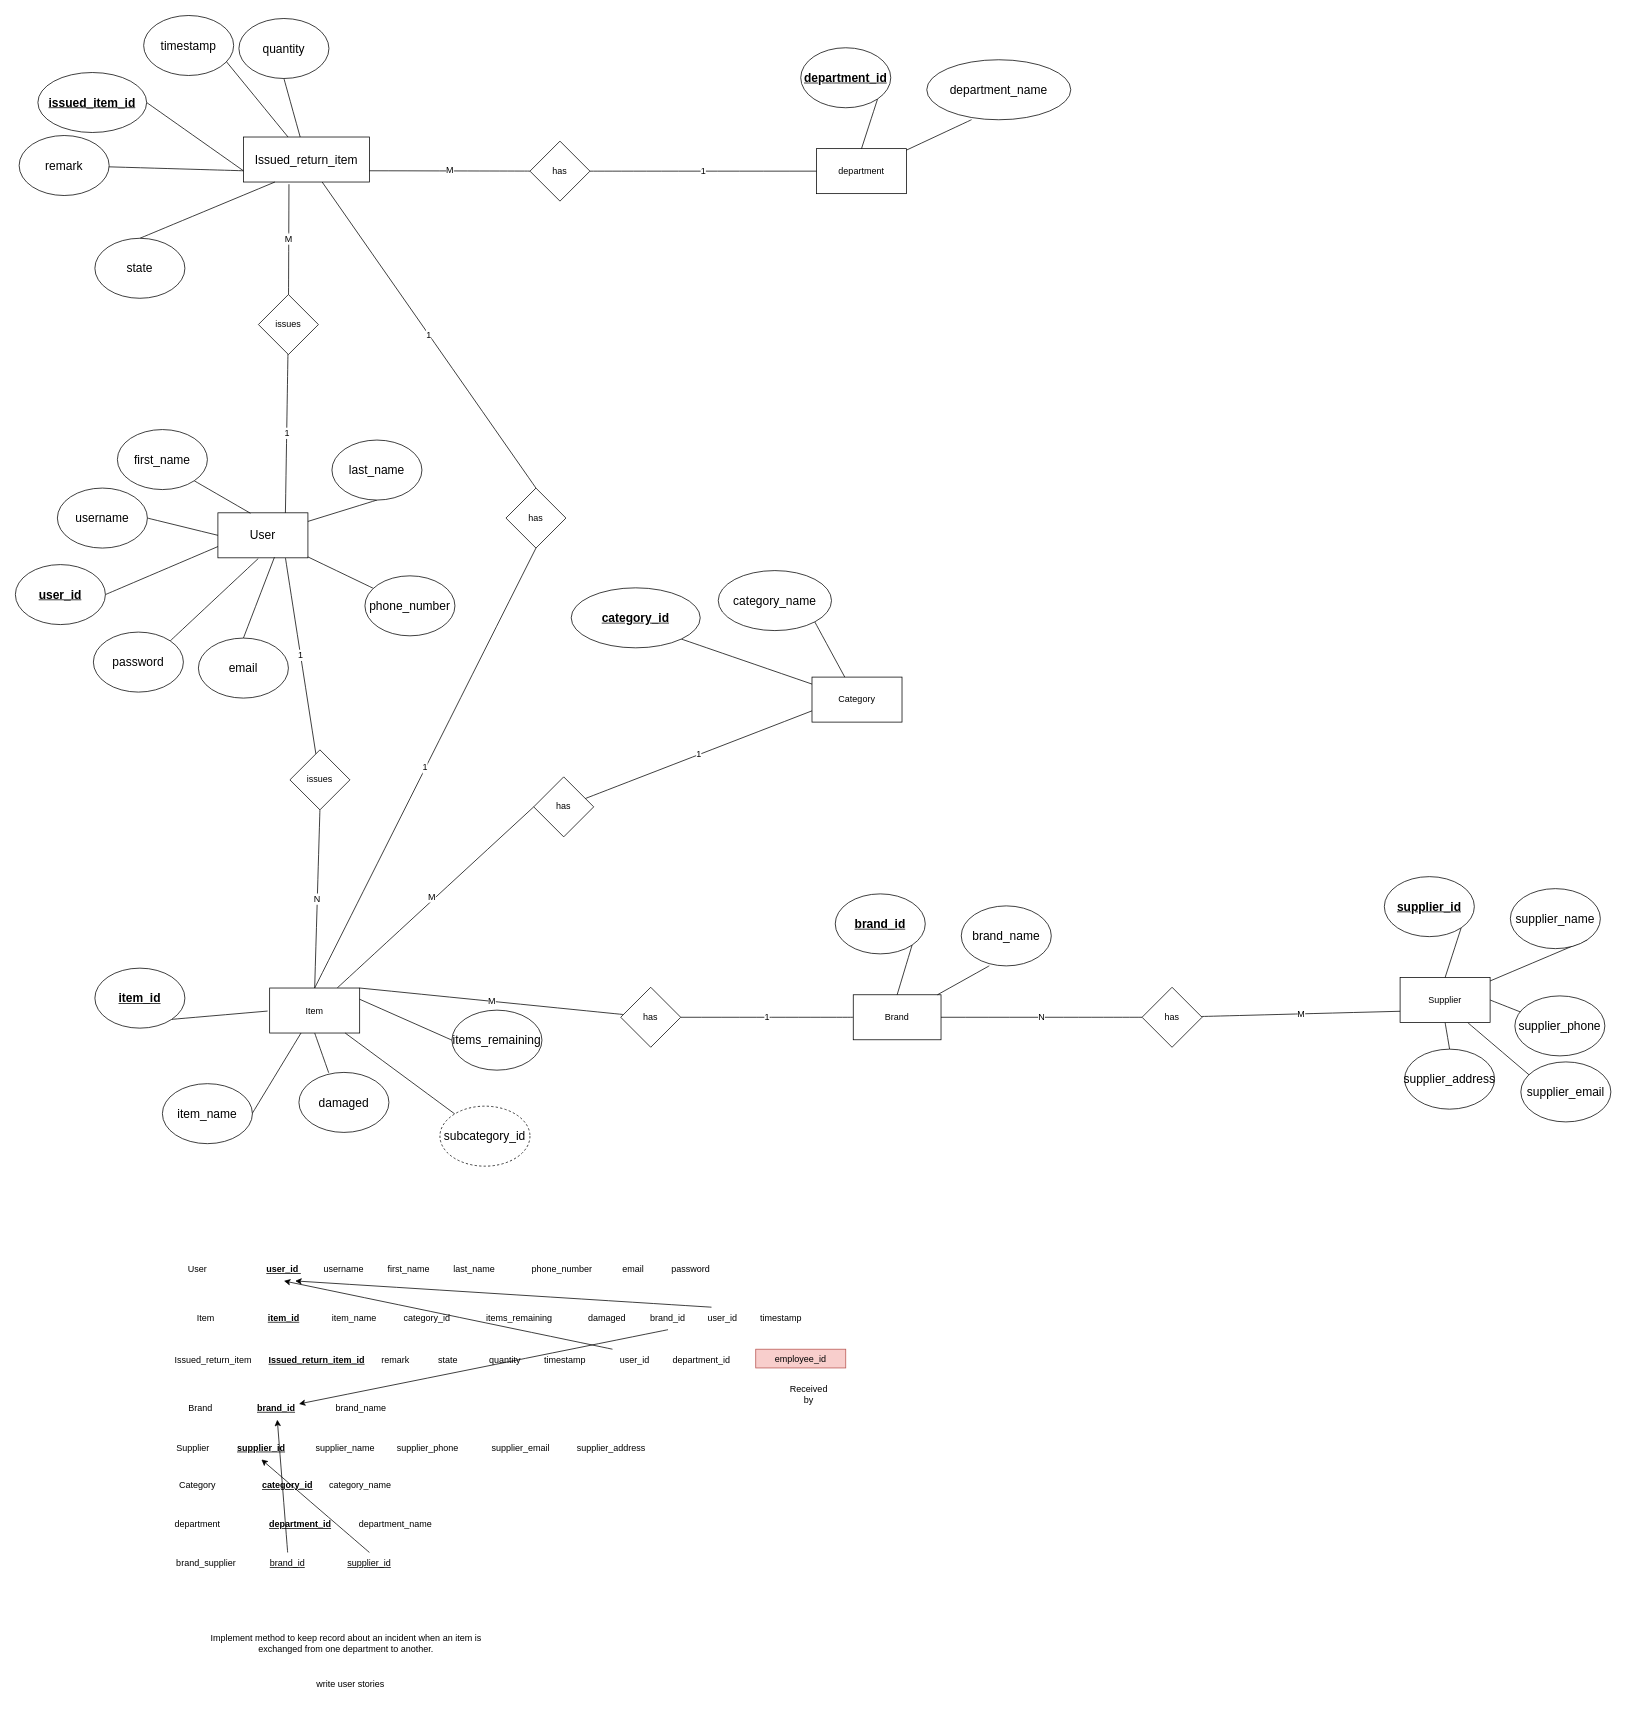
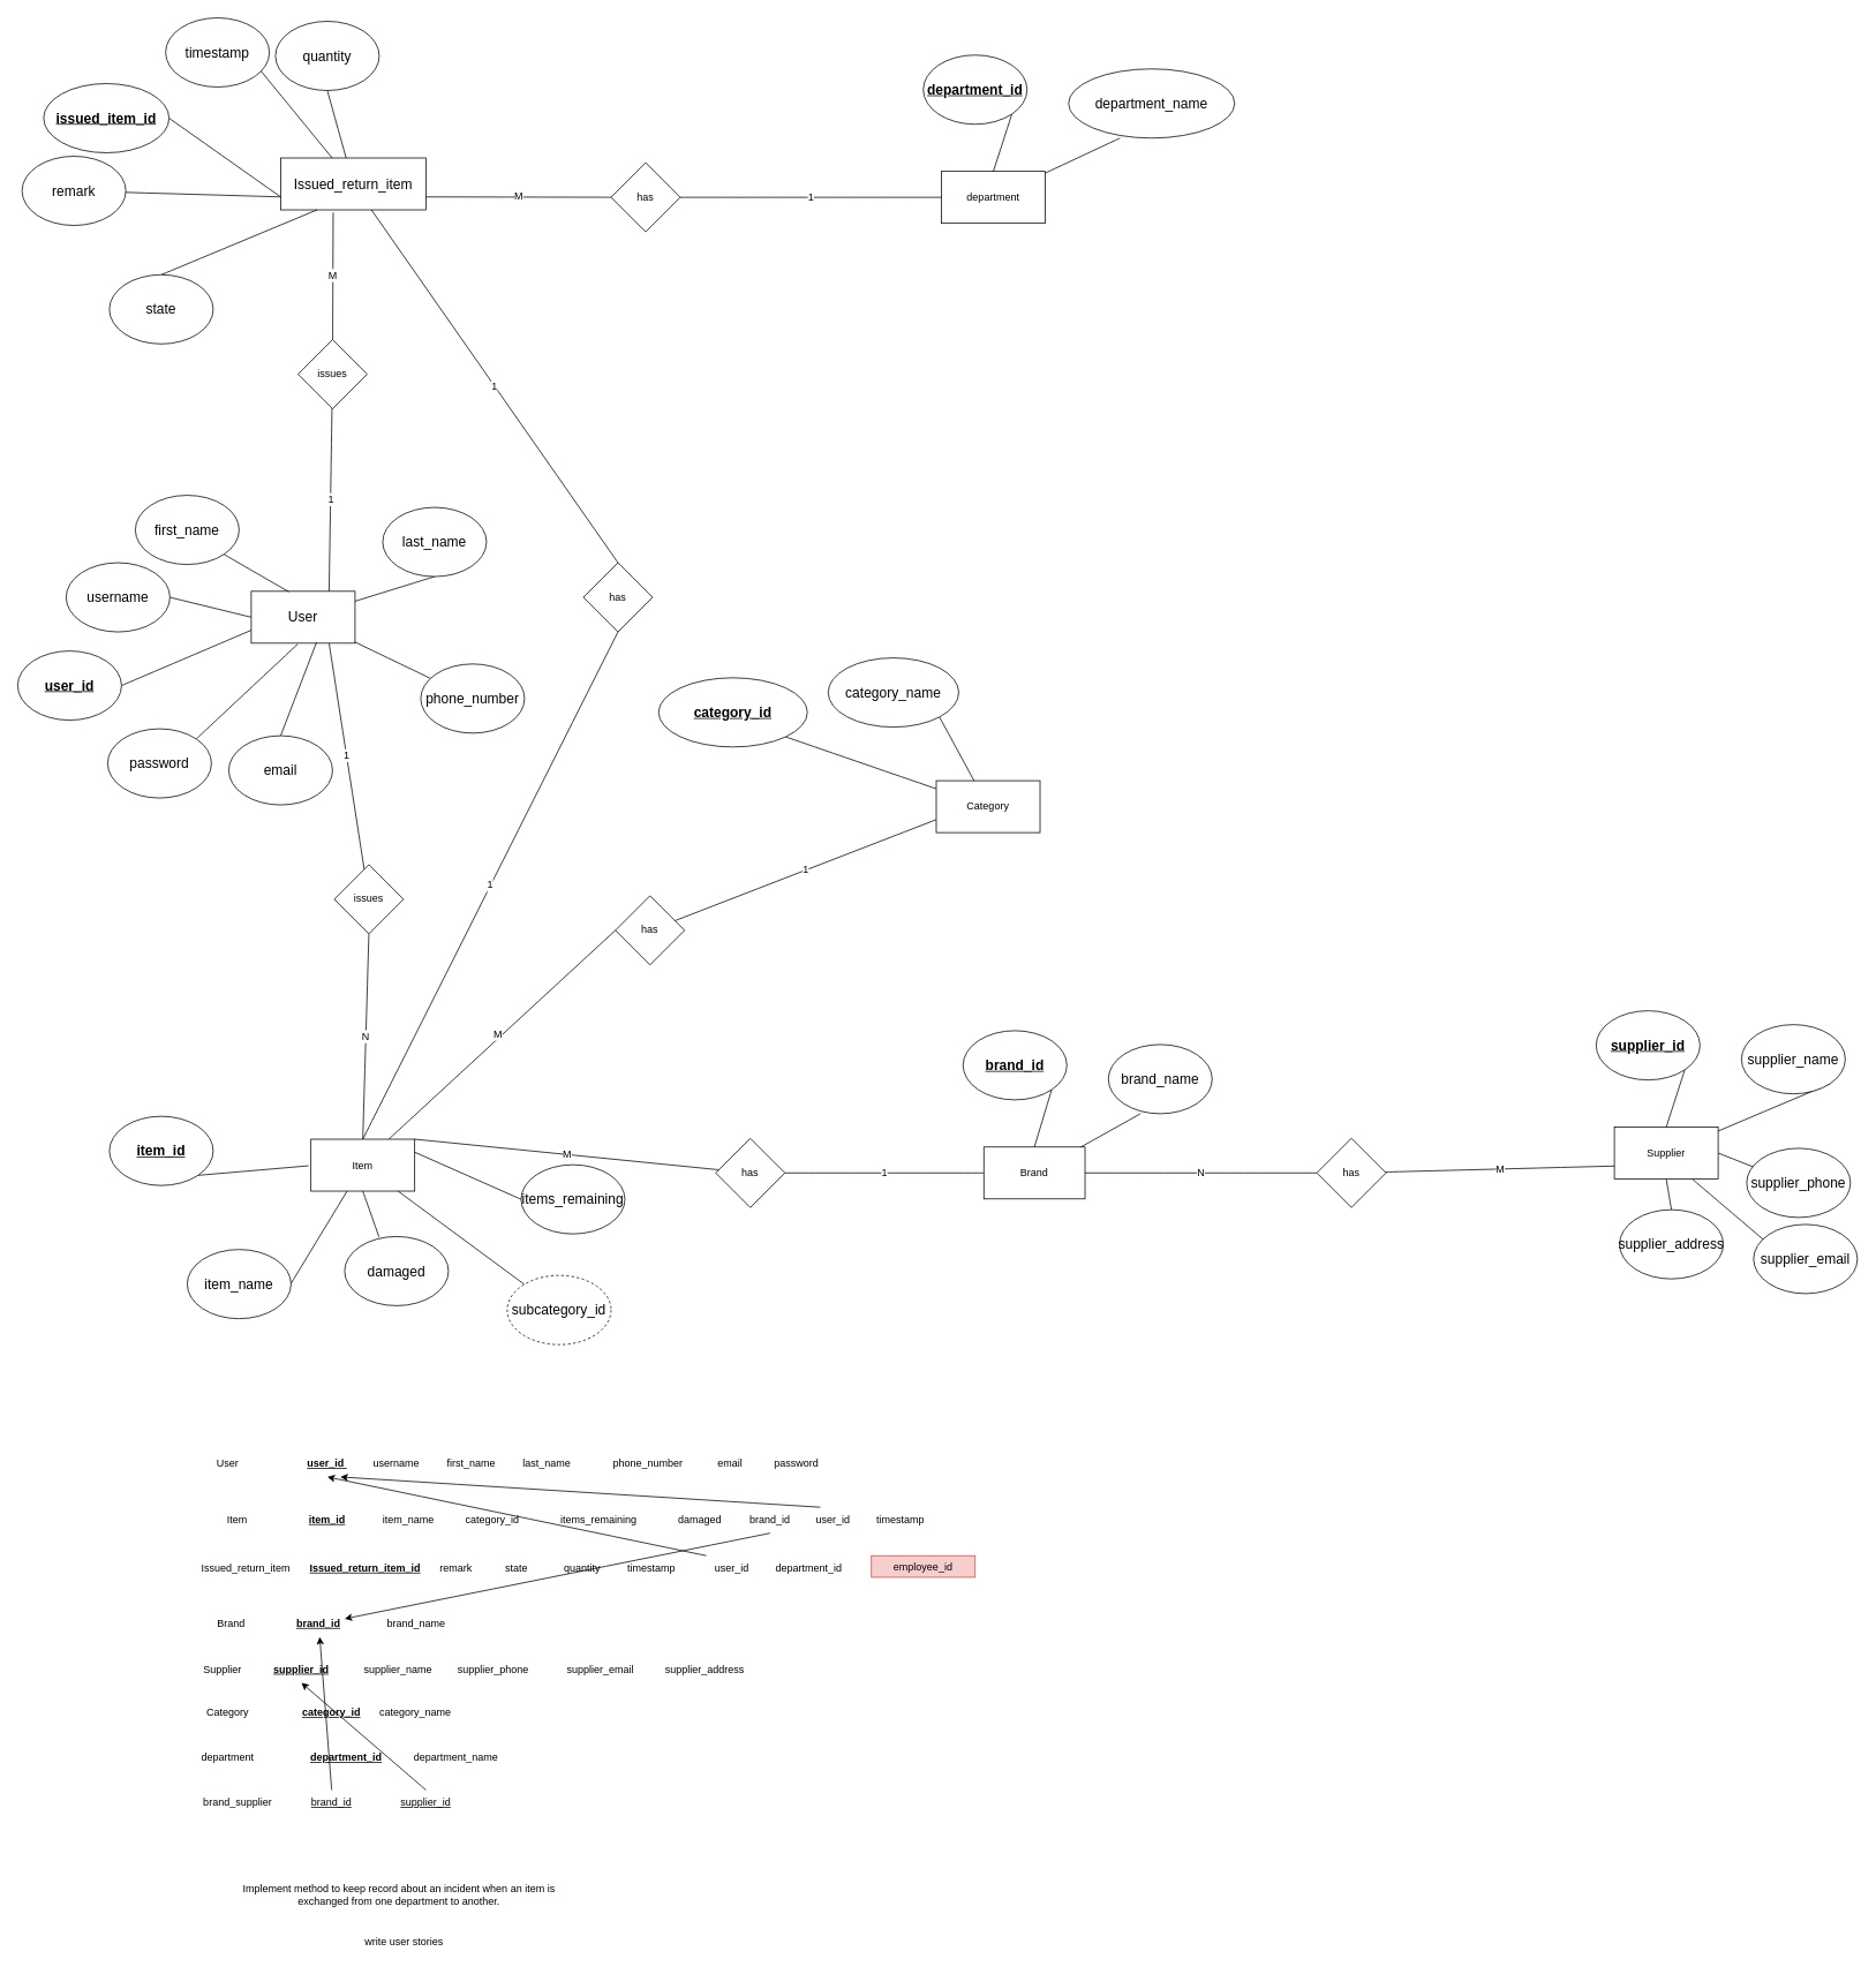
- <mxCell id="140" value="Received by" style="text;strokeColor=none;align=center;fillColor=none;html=1;verticalAlign=middle;whiteSpace=wrap;rounded=0;fontSize=12;fontFamily=Helvetica;fontColor=default;" vertex="1" parent="1"><mxGeometry x="1047.505" y="1842.541" width="60" height="30" as="geometry" /></mxCell>
